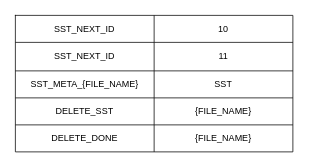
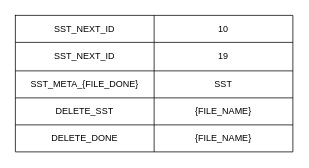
- <mxCell id="8" value="11" style="shape=partialRectangle;html=1;whiteSpace=wrap;connectable=0;fillColor=none;top=0;left=0;bottom=0;right=0;overflow=hidden;" vertex="1" parent="6"><mxGeometry x="185" width="185" height="38" as="geometry"><mxRectangle width="185" height="38" as="alternateBounds" /></mxGeometry></mxCell>
+ <mxCell id="8" value="19" style="shape=partialRectangle;html=1;whiteSpace=wrap;connectable=0;fillColor=none;top=0;left=0;bottom=0;right=0;overflow=hidden;" vertex="1" parent="6"><mxGeometry x="185" width="185" height="38" as="geometry"><mxRectangle width="185" height="38" as="alternateBounds" /></mxGeometry></mxCell>
- <mxCell id="10" value="SST_META_{FILE_NAME}" style="shape=partialRectangle;html=1;whiteSpace=wrap;connectable=0;fillColor=none;top=0;left=0;bottom=0;right=0;overflow=hidden;" vertex="1" parent="9"><mxGeometry width="185" height="36" as="geometry"><mxRectangle width="185" height="36" as="alternateBounds" /></mxGeometry></mxCell>
+ <mxCell id="10" value="SST_META_{FILE_DONE}" style="shape=partialRectangle;html=1;whiteSpace=wrap;connectable=0;fillColor=none;top=0;left=0;bottom=0;right=0;overflow=hidden;" vertex="1" parent="9"><mxGeometry width="185" height="36" as="geometry"><mxRectangle width="185" height="36" as="alternateBounds" /></mxGeometry></mxCell>
